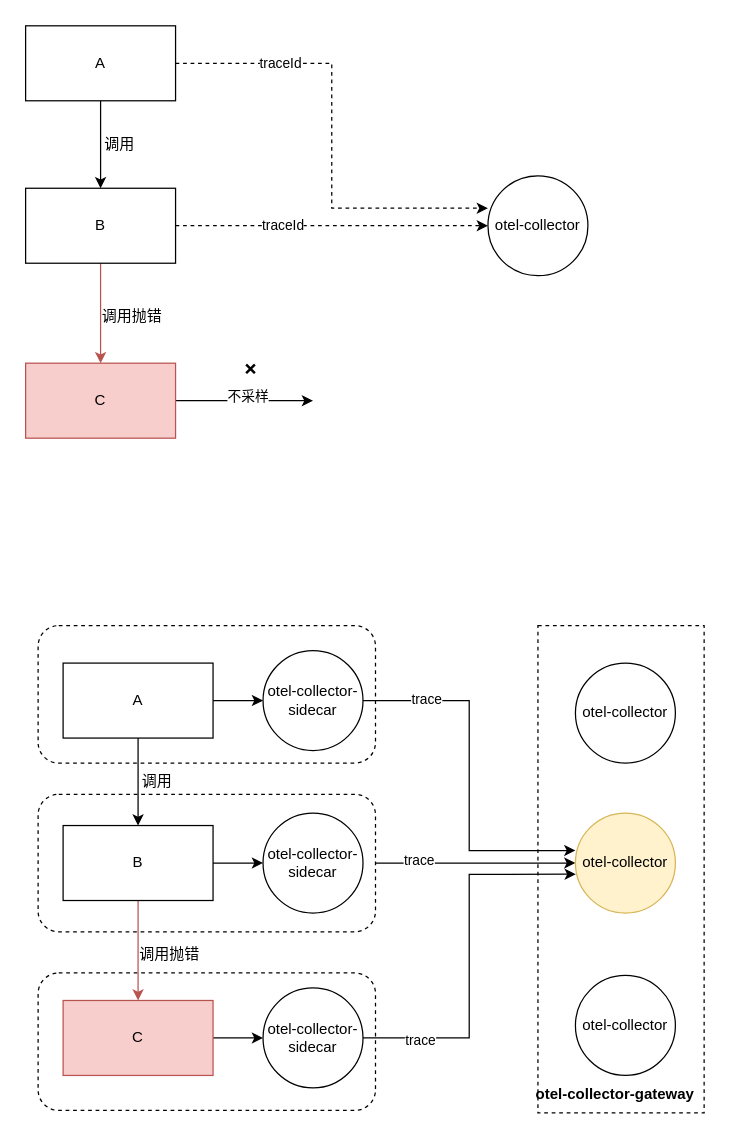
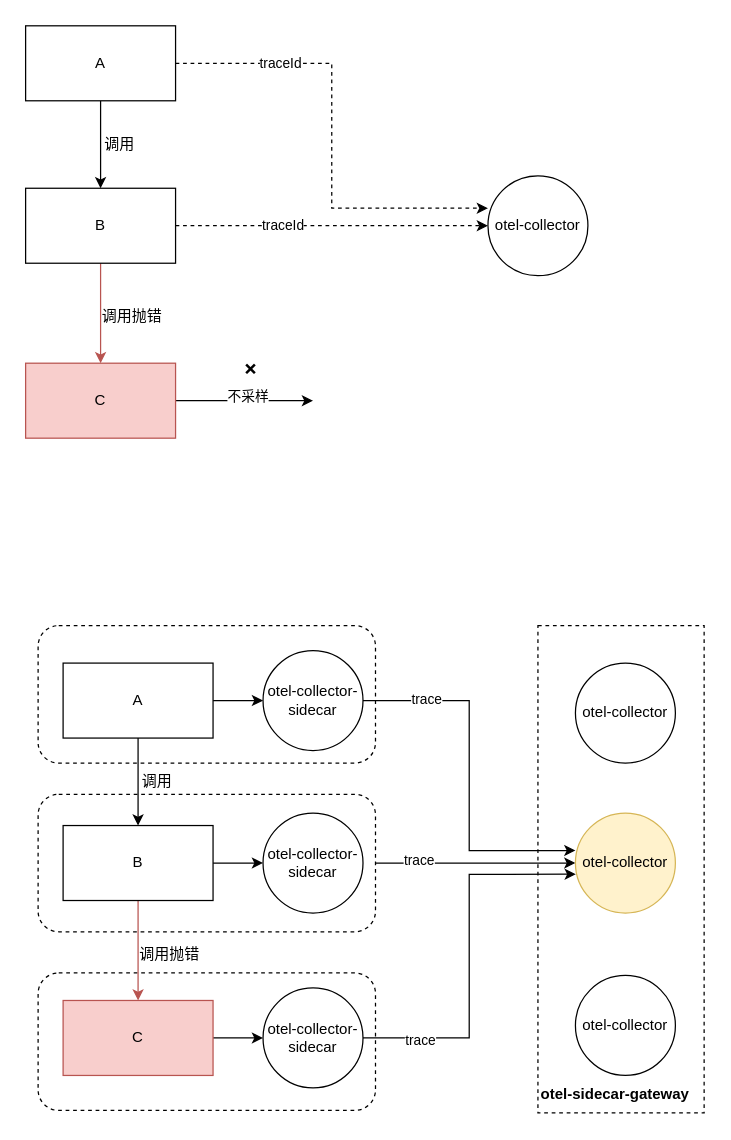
- <mxCell id="44" value="&lt;b&gt;otel-collector-gateway&lt;/b&gt;" style="text;html=1;align=center;verticalAlign=middle;whiteSpace=wrap;rounded=0;" vertex="1" parent="1"><mxGeometry x="421" y="860" width="142" height="30" as="geometry" /></mxCell>
+ <mxCell id="44" value="&lt;b&gt;otel-sidecar-gateway&lt;/b&gt;" style="text;html=1;align=center;verticalAlign=middle;whiteSpace=wrap;rounded=0;" vertex="1" parent="1"><mxGeometry x="421" y="860" width="142" height="30" as="geometry" /></mxCell>
